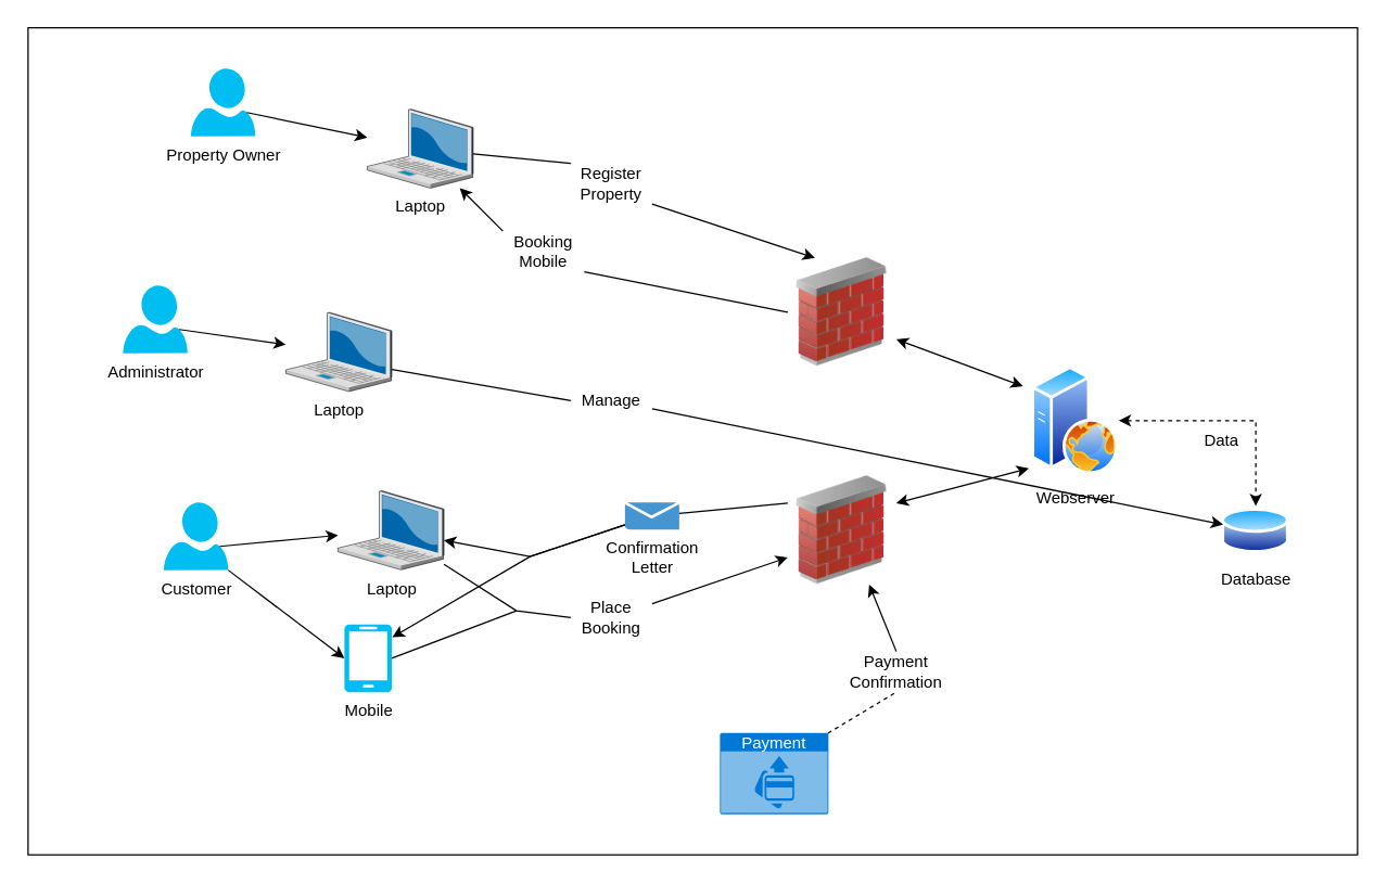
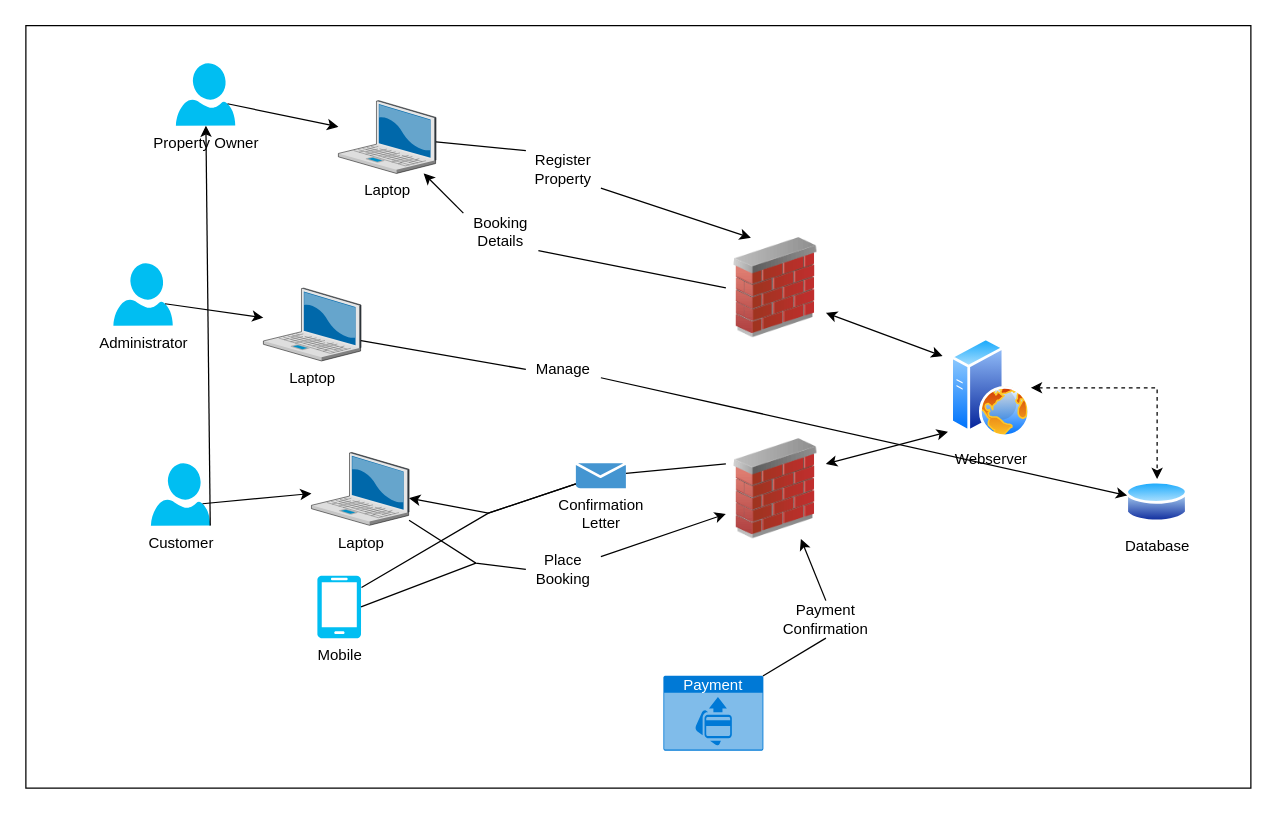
- <mxCell id="21" value="Booking Mobile" style="text;html=1;strokeColor=none;fillColor=none;align=center;verticalAlign=middle;whiteSpace=wrap;rounded=0;" vertex="1" parent="1"><mxGeometry x="370" y="170" width="60" height="30" as="geometry" /></mxCell>
+ <mxCell id="21" value="Booking Details" style="text;html=1;strokeColor=none;fillColor=none;align=center;verticalAlign=middle;whiteSpace=wrap;rounded=0;" vertex="1" parent="1"><mxGeometry x="370" y="170" width="60" height="30" as="geometry" /></mxCell>
- <mxCell id="17" value="Data" style="text;html=1;strokeColor=none;fillColor=none;align=center;verticalAlign=middle;whiteSpace=wrap;rounded=0;" vertex="1" parent="1"><mxGeometry x="870" y="309.75" width="60" height="30" as="geometry" /></mxCell>
- <mxCell id="7" value="Database" style="image;aspect=fixed;perimeter=ellipsePerimeter;html=1;align=center;shadow=0;dashed=0;spacingTop=3;image=img/lib/active_directory/database.svg;" vertex="1" parent="1"><mxGeometry x="900" y="372.75" width="50" height="37" as="geometry" /></mxCell>
+ <mxCell id="7" value="Database" style="image;aspect=fixed;perimeter=ellipsePerimeter;html=1;align=center;shadow=0;dashed=0;spacingTop=3;image=img/lib/active_directory/database.svg;" vertex="1" parent="1"><mxGeometry x="900" y="382.75" width="50" height="37" as="geometry" /></mxCell>
- <mxCell id="15" value="" style="endArrow=classic;html=1;rounded=0;endFill=1;exitX=1;exitY=1;exitDx=0;exitDy=0;exitPerimeter=0;entryX=0;entryY=0.5;entryDx=0;entryDy=0;entryPerimeter=0;" edge="1" parent="1" source="3" target="11"><mxGeometry width="50" height="50" relative="1" as="geometry"><mxPoint x="171" y="413" as="sourcePoint" /><mxPoint x="270" y="417" as="targetPoint" /></mxGeometry></mxCell>
+ <mxCell id="15" value="" style="endArrow=classic;html=1;rounded=0;endFill=1;exitX=1;exitY=1;exitDx=0;exitDy=0;exitPerimeter=0;" edge="1" parent="1" source="3" target="5"><mxGeometry width="50" height="50" relative="1" as="geometry"><mxPoint x="171" y="413" as="sourcePoint" /><mxPoint x="270" y="417" as="targetPoint" /></mxGeometry></mxCell>
- <mxCell id="41" value="" style="endArrow=classic;html=1;rounded=0;endFill=1;startArrow=none;startFill=0;entryX=1.011;entryY=0.191;entryDx=0;entryDy=0;entryPerimeter=0;" edge="1" parent="1" source="37" target="11"><mxGeometry width="50" height="50" relative="1" as="geometry"><mxPoint x="440" y="380" as="sourcePoint" /><mxPoint x="490" y="381" as="targetPoint" /><Array as="points"><mxPoint x="390" y="410" /></Array></mxGeometry></mxCell>
+ <mxCell id="41" value="" style="endArrow=none;html=1;rounded=0;endFill=1;startArrow=none;startFill=0;entryX=1.011;entryY=0.191;entryDx=0;entryDy=0;entryPerimeter=0;" edge="1" parent="1" source="37" target="11"><mxGeometry width="50" height="50" relative="1" as="geometry"><mxPoint x="440" y="380" as="sourcePoint" /><mxPoint x="490" y="381" as="targetPoint" /><Array as="points"><mxPoint x="390" y="410" /></Array></mxGeometry></mxCell>
- <mxCell id="39" value="" style="endArrow=none;html=1;rounded=0;endFill=0;entryX=0.5;entryY=1;entryDx=0;entryDy=0;exitX=0.995;exitY=0.005;exitDx=0;exitDy=0;exitPerimeter=0;dashed=1;" edge="1" parent="1" source="35" target="40"><mxGeometry width="50" height="50" relative="1" as="geometry"><mxPoint x="600" y="500" as="sourcePoint" /><mxPoint x="640" y="431" as="targetPoint" /><Array as="points" /></mxGeometry></mxCell>
+ <mxCell id="39" value="" style="endArrow=none;html=1;rounded=0;endFill=0;entryX=0.5;entryY=1;entryDx=0;entryDy=0;exitX=0.995;exitY=0.005;exitDx=0;exitDy=0;exitPerimeter=0;" edge="1" parent="1" source="35" target="40"><mxGeometry width="50" height="50" relative="1" as="geometry"><mxPoint x="600" y="500" as="sourcePoint" /><mxPoint x="640" y="431" as="targetPoint" /><Array as="points" /></mxGeometry></mxCell>
